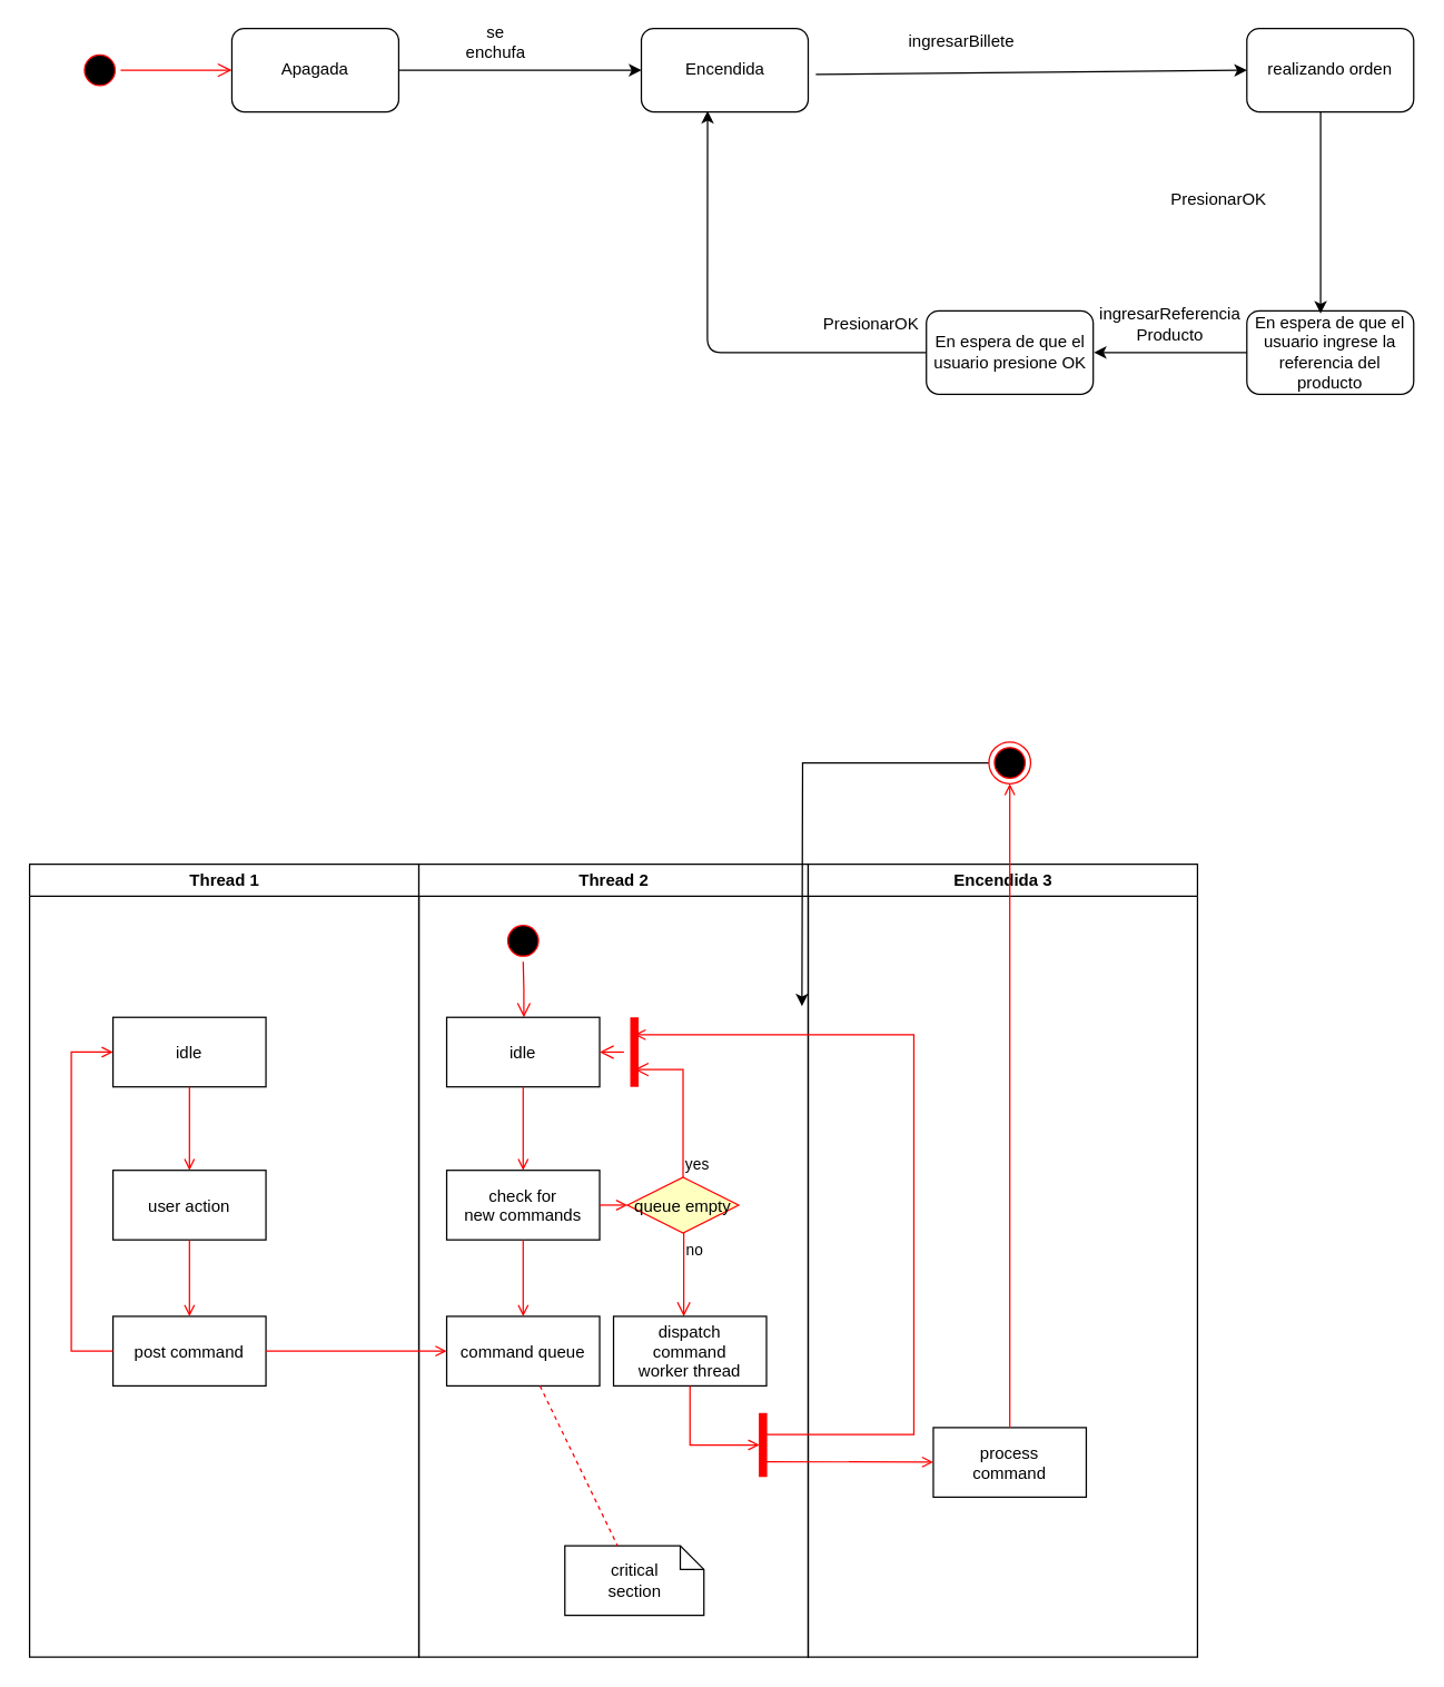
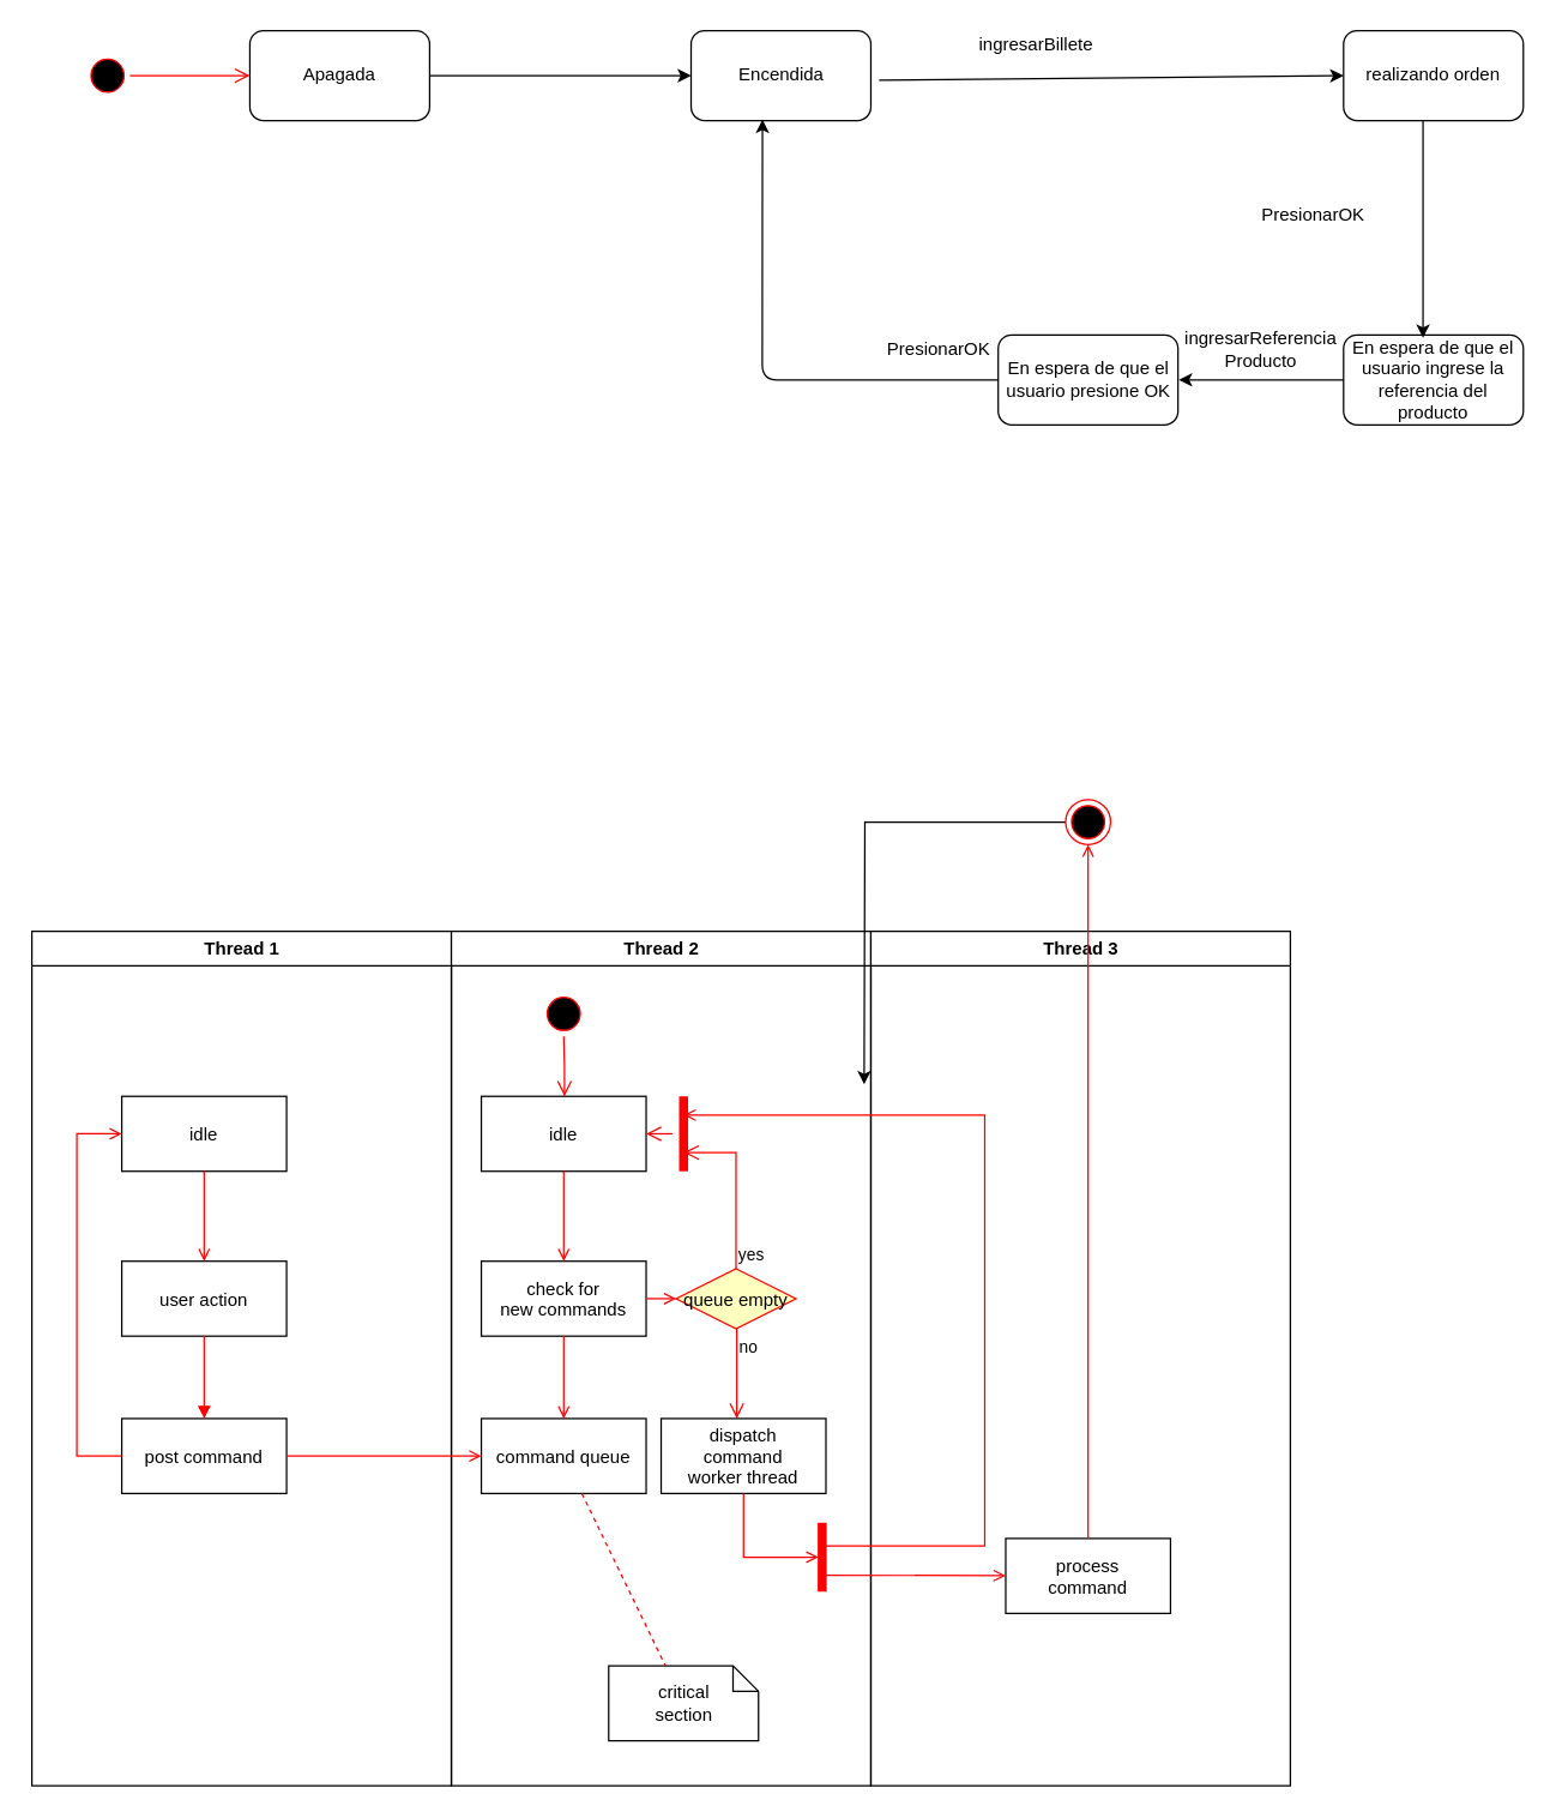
- <mxCell id="41" value="se enchufa" style="text;html=1;strokeColor=none;fillColor=none;align=center;verticalAlign=middle;whiteSpace=wrap;rounded=0;" vertex="1" parent="1"><mxGeometry x="336" y="20" width="40" height="20" as="geometry" /></mxCell>
- <mxCell id="28" value="Encendida 3" style="swimlane;whiteSpace=wrap" parent="1" vertex="1"><mxGeometry x="580.5" y="621" width="280" height="570" as="geometry" /></mxCell>
+ <mxCell id="28" value="Thread 3" style="swimlane;whiteSpace=wrap" parent="1" vertex="1"><mxGeometry x="580.5" y="621" width="280" height="570" as="geometry" /></mxCell>
- <mxCell id="7" value="" style="endArrow=open;strokeColor=#FF0000;endFill=1;rounded=0" parent="2" source="4" target="6" edge="1"><mxGeometry relative="1" as="geometry" /></mxCell>
+ <mxCell id="7" value="" style="endArrow=block;strokeColor=#FF0000;endFill=1;rounded=0;" parent="2" source="4" target="6" edge="1"><mxGeometry relative="1" as="geometry" /></mxCell>
